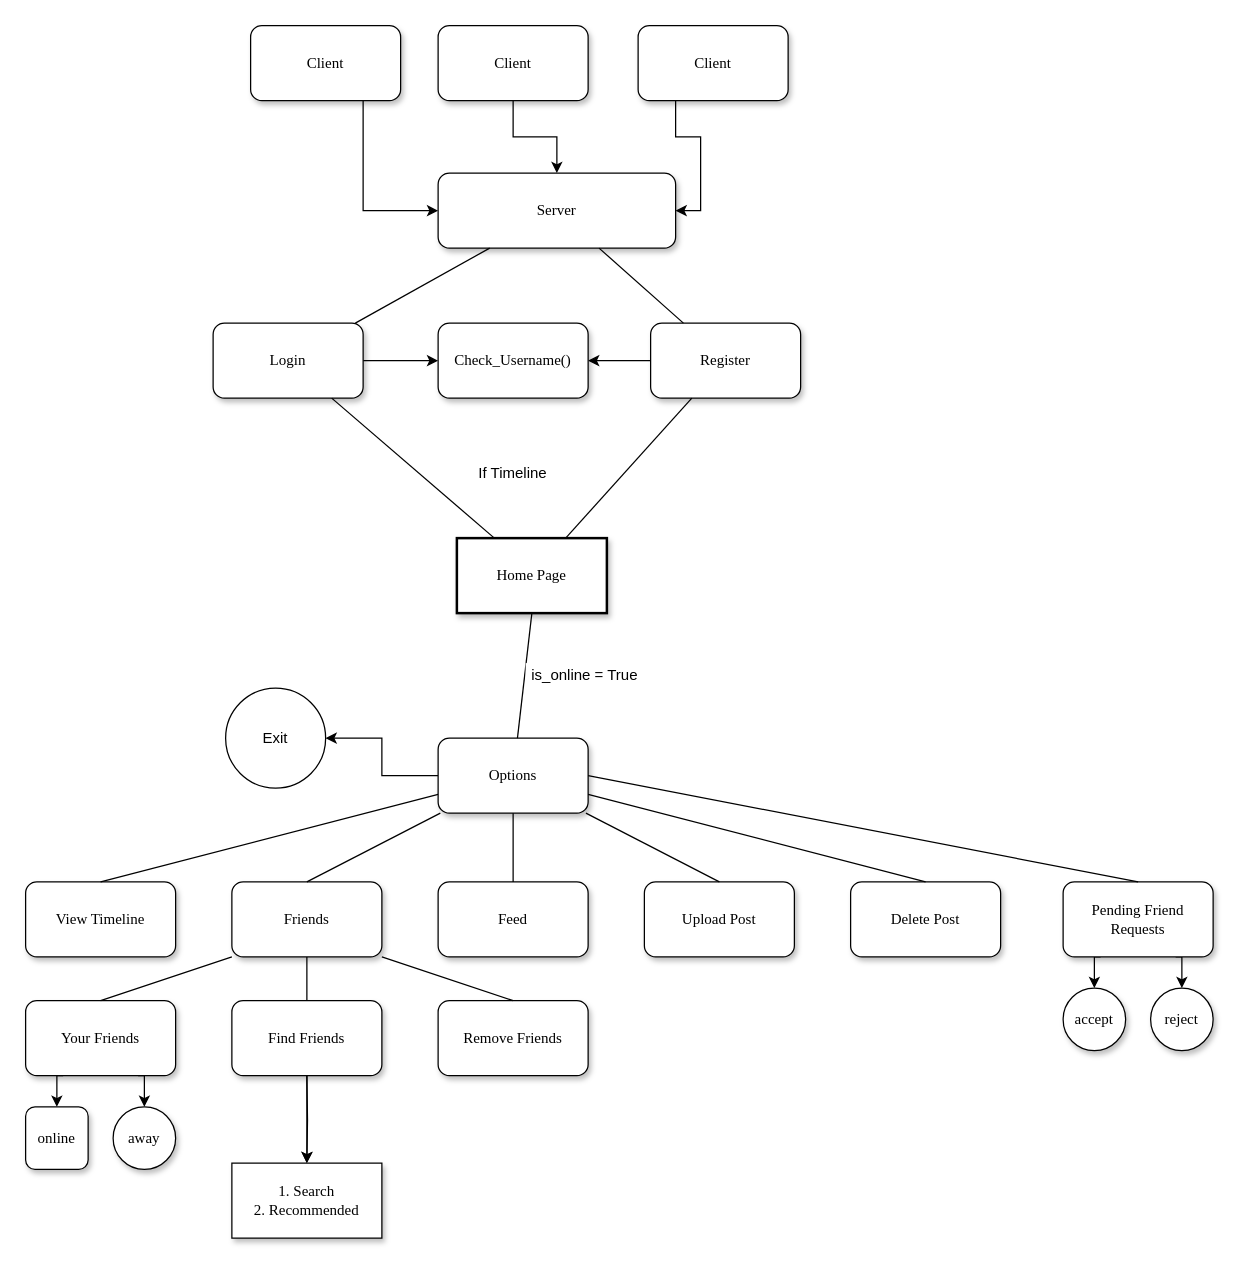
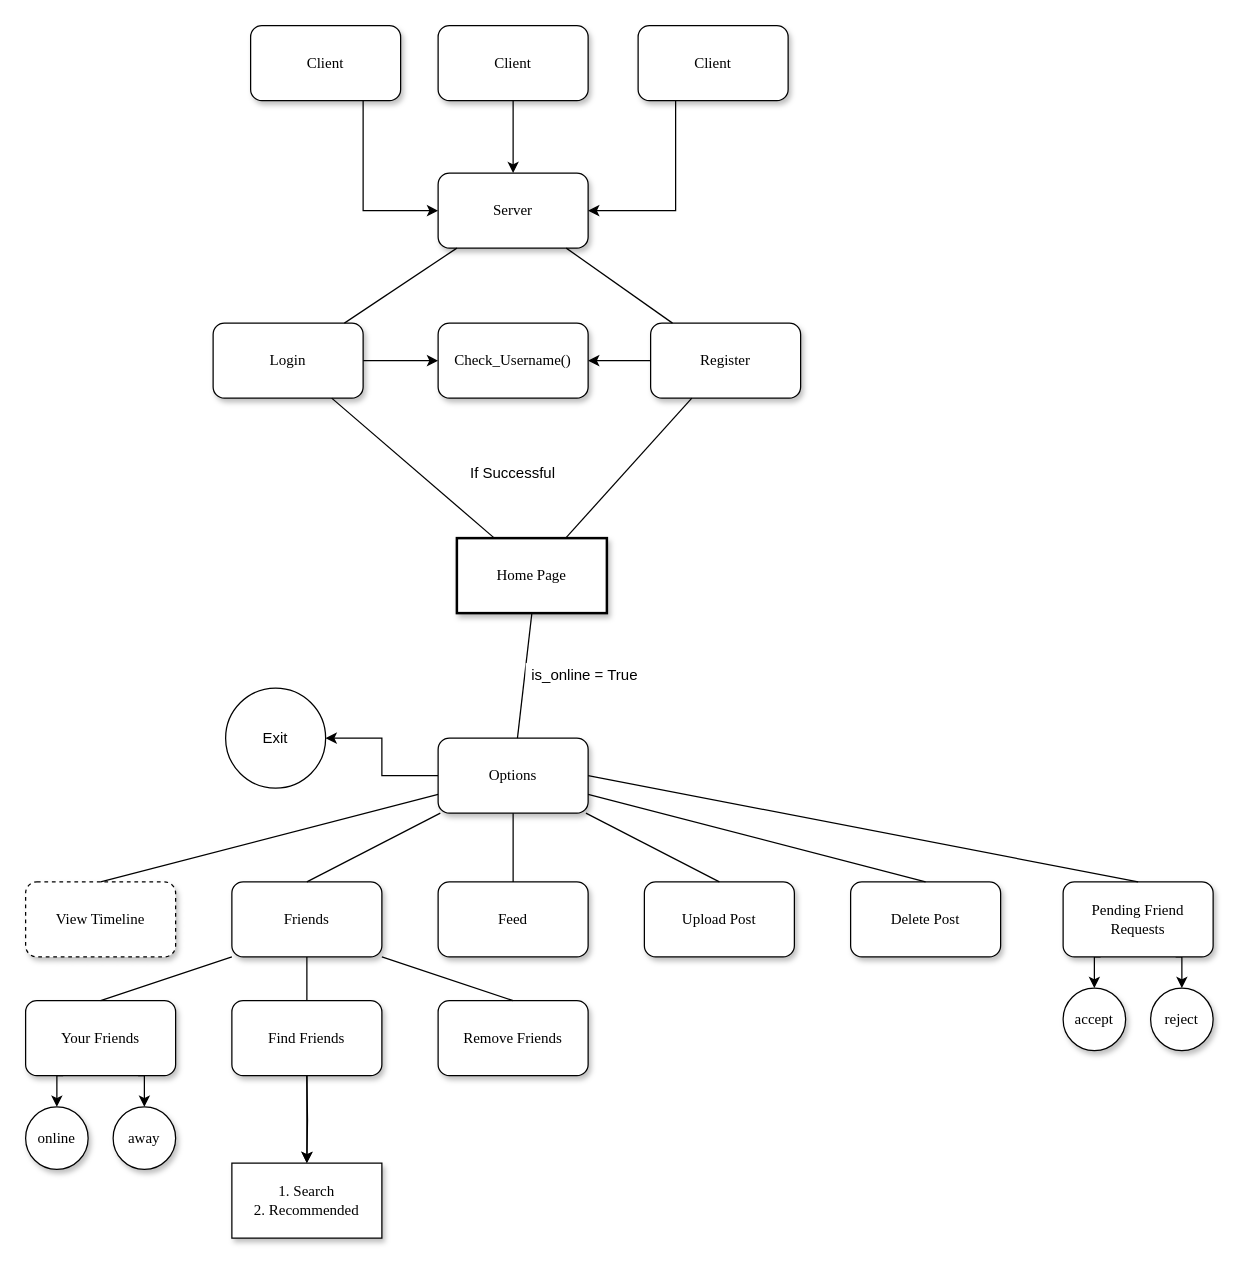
- <mxCell id="2" value="Server" style="whiteSpace=wrap;html=1;rounded=1;shadow=1;labelBackgroundColor=none;strokeWidth=1;fontFamily=Verdana;fontSize=12;align=center;" parent="1" vertex="1"><mxGeometry x="350" y="138" width="190" height="60" as="geometry" /></mxCell>
+ <mxCell id="2" value="Server" style="whiteSpace=wrap;html=1;rounded=1;shadow=1;labelBackgroundColor=none;strokeWidth=1;fontFamily=Verdana;fontSize=12;align=center;" parent="1" vertex="1"><mxGeometry x="350" y="138" width="120" height="60" as="geometry" /></mxCell>
- <mxCell id="27" value="If Timeline" style="text;html=1;strokeColor=none;fillColor=none;align=center;verticalAlign=middle;whiteSpace=wrap;rounded=0;" vertex="1" parent="1"><mxGeometry x="370" y="368" width="80" height="20" as="geometry" /></mxCell>
+ <mxCell id="27" value="If Successful" style="text;html=1;strokeColor=none;fillColor=none;align=center;verticalAlign=middle;whiteSpace=wrap;rounded=0;" vertex="1" parent="1"><mxGeometry x="370" y="368" width="80" height="20" as="geometry" /></mxCell>
- <mxCell id="33" value="View Timeline" style="rounded=1;whiteSpace=wrap;html=1;fillColor=#ffffff;shadow=1;fontFamily=Verdana;strokeWidth=1;" vertex="1" parent="1"><mxGeometry x="20" y="705" width="120" height="60" as="geometry" /></mxCell>
+ <mxCell id="33" value="View Timeline" style="rounded=1;whiteSpace=wrap;html=1;fillColor=#ffffff;shadow=1;fontFamily=Verdana;strokeWidth=1;dashed=1;" vertex="1" parent="1"><mxGeometry x="20" y="705" width="120" height="60" as="geometry" /></mxCell>
- <mxCell id="50" value="online" style="whiteSpace=wrap;html=1;aspect=fixed;shadow=1;strokeWidth=1;fontFamily=Verdana;rounded=1;" vertex="1" parent="1"><mxGeometry x="20" y="885" width="50" height="50" as="geometry" /></mxCell>
+ <mxCell id="50" value="online" style="ellipse;whiteSpace=wrap;html=1;aspect=fixed;rounded=1;shadow=1;strokeWidth=1;fontFamily=Verdana;" vertex="1" parent="1"><mxGeometry x="20" y="885" width="50" height="50" as="geometry" /></mxCell>
